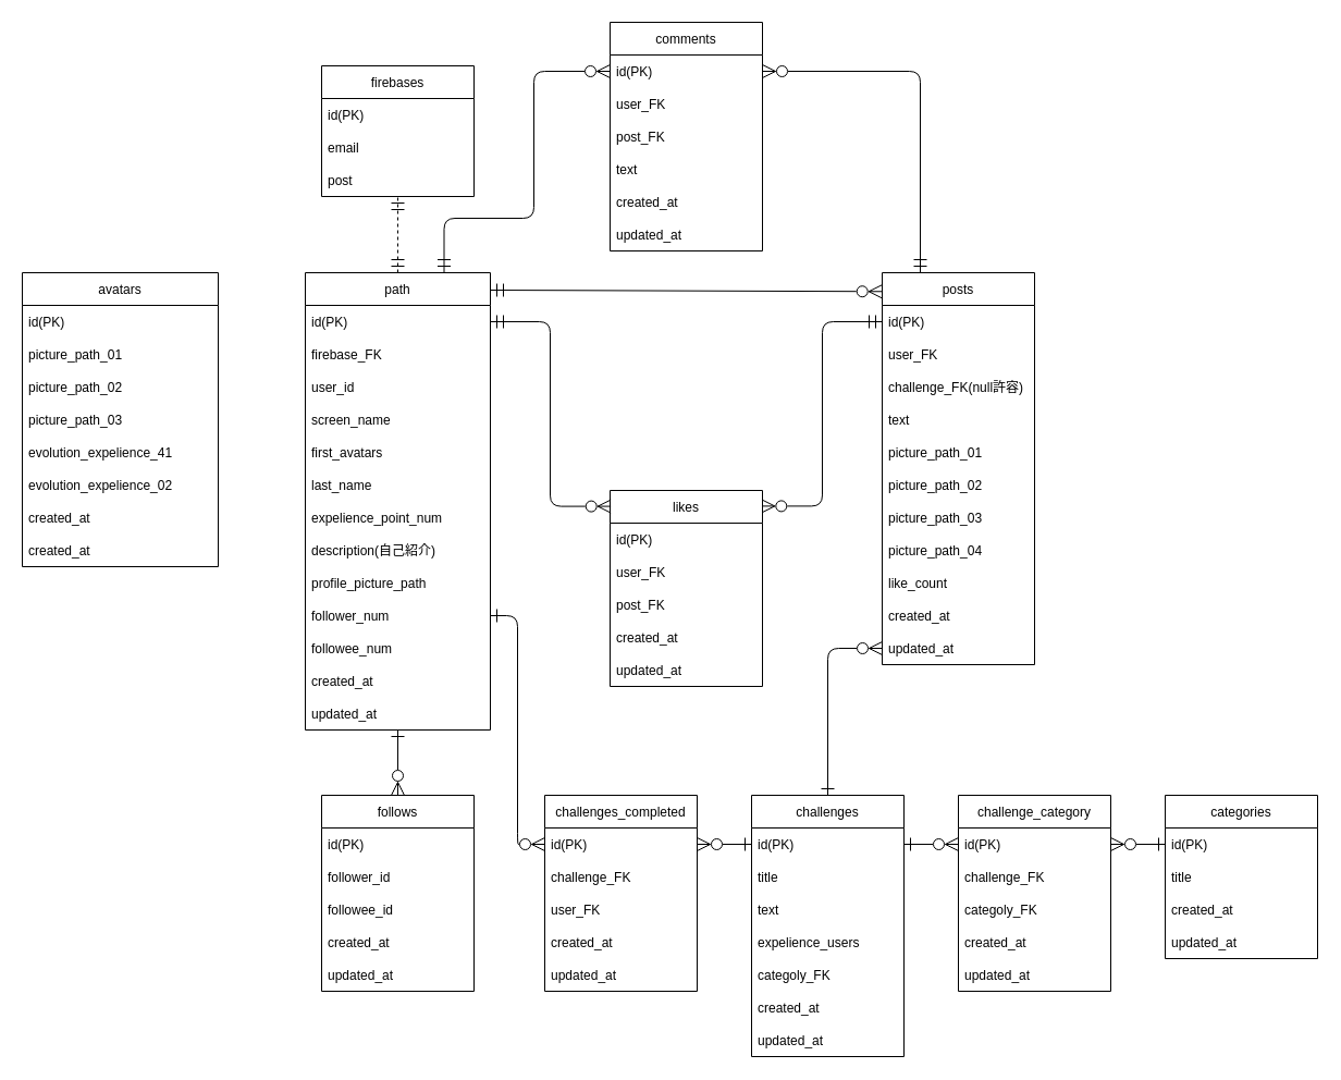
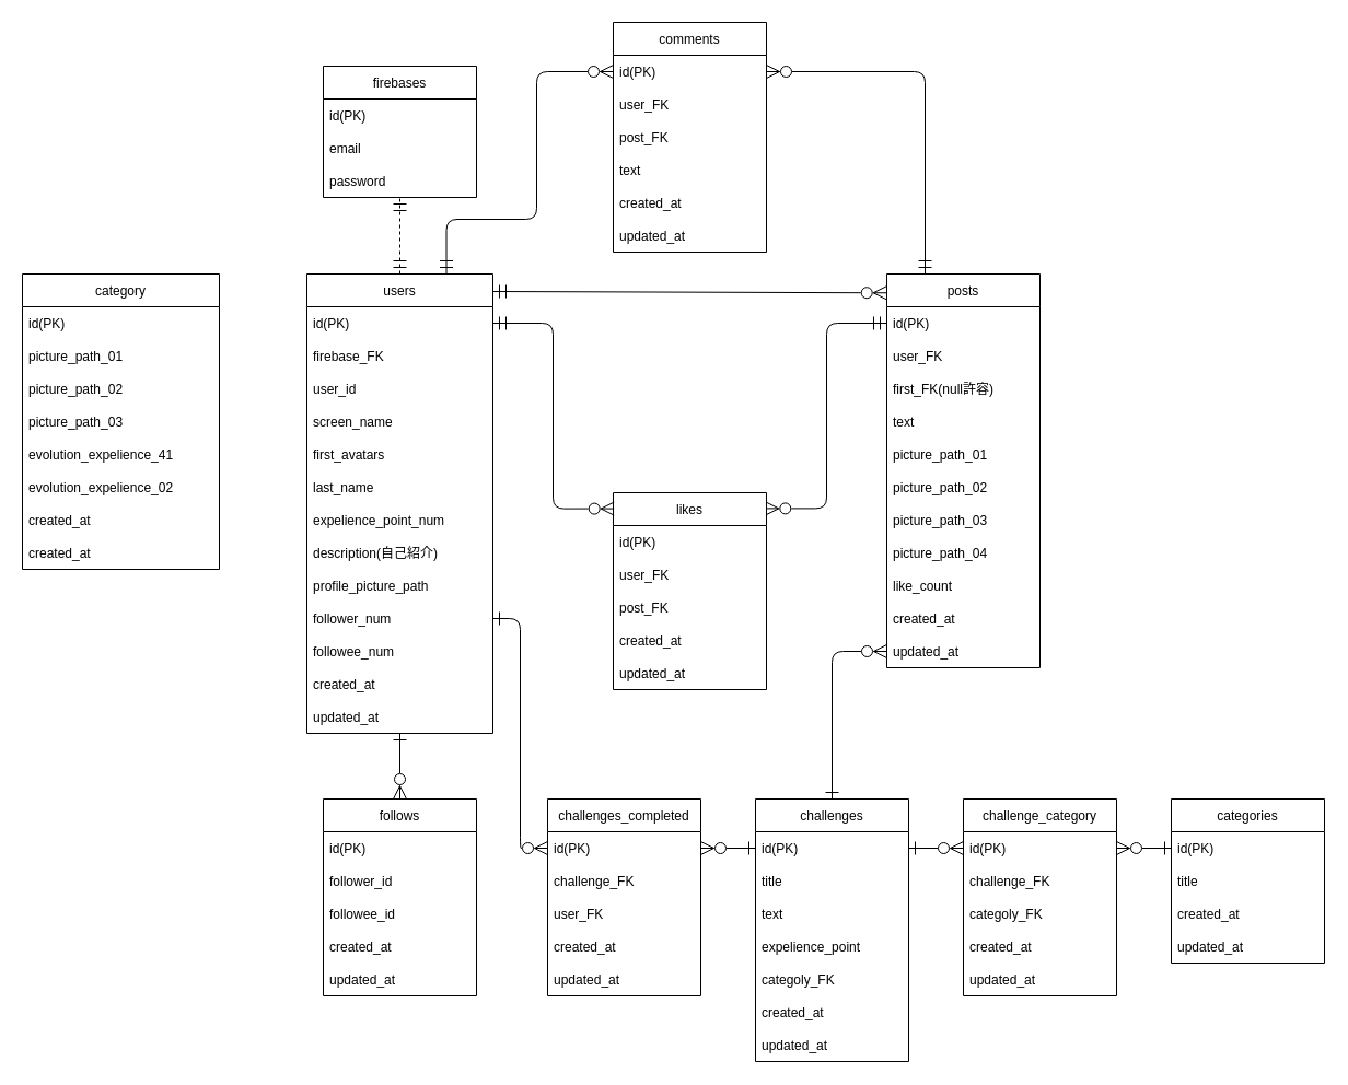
- <mxCell id="35" value="post" style="text;strokeColor=none;fillColor=none;align=left;verticalAlign=middle;spacingLeft=4;spacingRight=4;overflow=hidden;points=[[0,0.5],[1,0.5]];portConstraint=eastwest;rotatable=0;" parent="32" vertex="1"><mxGeometry y="90" width="140" height="30" as="geometry" /></mxCell>
+ <mxCell id="35" value="password" style="text;strokeColor=none;fillColor=none;align=left;verticalAlign=middle;spacingLeft=4;spacingRight=4;overflow=hidden;points=[[0,0.5],[1,0.5]];portConstraint=eastwest;rotatable=0;" parent="32" vertex="1"><mxGeometry y="90" width="140" height="30" as="geometry" /></mxCell>
- <mxCell id="51" value="avatars" style="swimlane;fontStyle=0;childLayout=stackLayout;horizontal=1;startSize=30;horizontalStack=0;resizeParent=1;resizeParentMax=0;resizeLast=0;collapsible=1;marginBottom=0;" parent="1" vertex="1"><mxGeometry x="20" y="250" width="180" height="270" as="geometry" /></mxCell>
+ <mxCell id="51" value="category" style="swimlane;fontStyle=0;childLayout=stackLayout;horizontal=1;startSize=30;horizontalStack=0;resizeParent=1;resizeParentMax=0;resizeLast=0;collapsible=1;marginBottom=0;" parent="1" vertex="1"><mxGeometry x="20" y="250" width="180" height="270" as="geometry" /></mxCell>
- <mxCell id="5" value="path" style="swimlane;fontStyle=0;childLayout=stackLayout;horizontal=1;startSize=30;horizontalStack=0;resizeParent=1;resizeParentMax=0;resizeLast=0;collapsible=1;marginBottom=0;" parent="1" vertex="1"><mxGeometry x="280" y="250" width="170" height="420" as="geometry"><mxRectangle x="150" y="225" width="60" height="30" as="alternateBounds" /></mxGeometry></mxCell>
+ <mxCell id="5" value="users" style="swimlane;fontStyle=0;childLayout=stackLayout;horizontal=1;startSize=30;horizontalStack=0;resizeParent=1;resizeParentMax=0;resizeLast=0;collapsible=1;marginBottom=0;" parent="1" vertex="1"><mxGeometry x="280" y="250" width="170" height="420" as="geometry"><mxRectangle x="150" y="225" width="60" height="30" as="alternateBounds" /></mxGeometry></mxCell>
- <mxCell id="23" value="challenge_FK(null許容)" style="text;strokeColor=none;fillColor=none;align=left;verticalAlign=middle;spacingLeft=4;spacingRight=4;overflow=hidden;points=[[0,0.5],[1,0.5]];portConstraint=eastwest;rotatable=0;" parent="20" vertex="1"><mxGeometry y="90" width="140" height="30" as="geometry" /></mxCell>
+ <mxCell id="23" value="first_FK(null許容)" style="text;strokeColor=none;fillColor=none;align=left;verticalAlign=middle;spacingLeft=4;spacingRight=4;overflow=hidden;points=[[0,0.5],[1,0.5]];portConstraint=eastwest;rotatable=0;" parent="20" vertex="1"><mxGeometry y="90" width="140" height="30" as="geometry" /></mxCell>
- <mxCell id="40" value="expelience_users" style="text;strokeColor=none;fillColor=none;align=left;verticalAlign=middle;spacingLeft=4;spacingRight=4;overflow=hidden;points=[[0,0.5],[1,0.5]];portConstraint=eastwest;rotatable=0;" parent="36" vertex="1"><mxGeometry y="120" width="140" height="30" as="geometry" /></mxCell>
+ <mxCell id="40" value="expelience_point" style="text;strokeColor=none;fillColor=none;align=left;verticalAlign=middle;spacingLeft=4;spacingRight=4;overflow=hidden;points=[[0,0.5],[1,0.5]];portConstraint=eastwest;rotatable=0;" parent="36" vertex="1"><mxGeometry y="120" width="140" height="30" as="geometry" /></mxCell>
